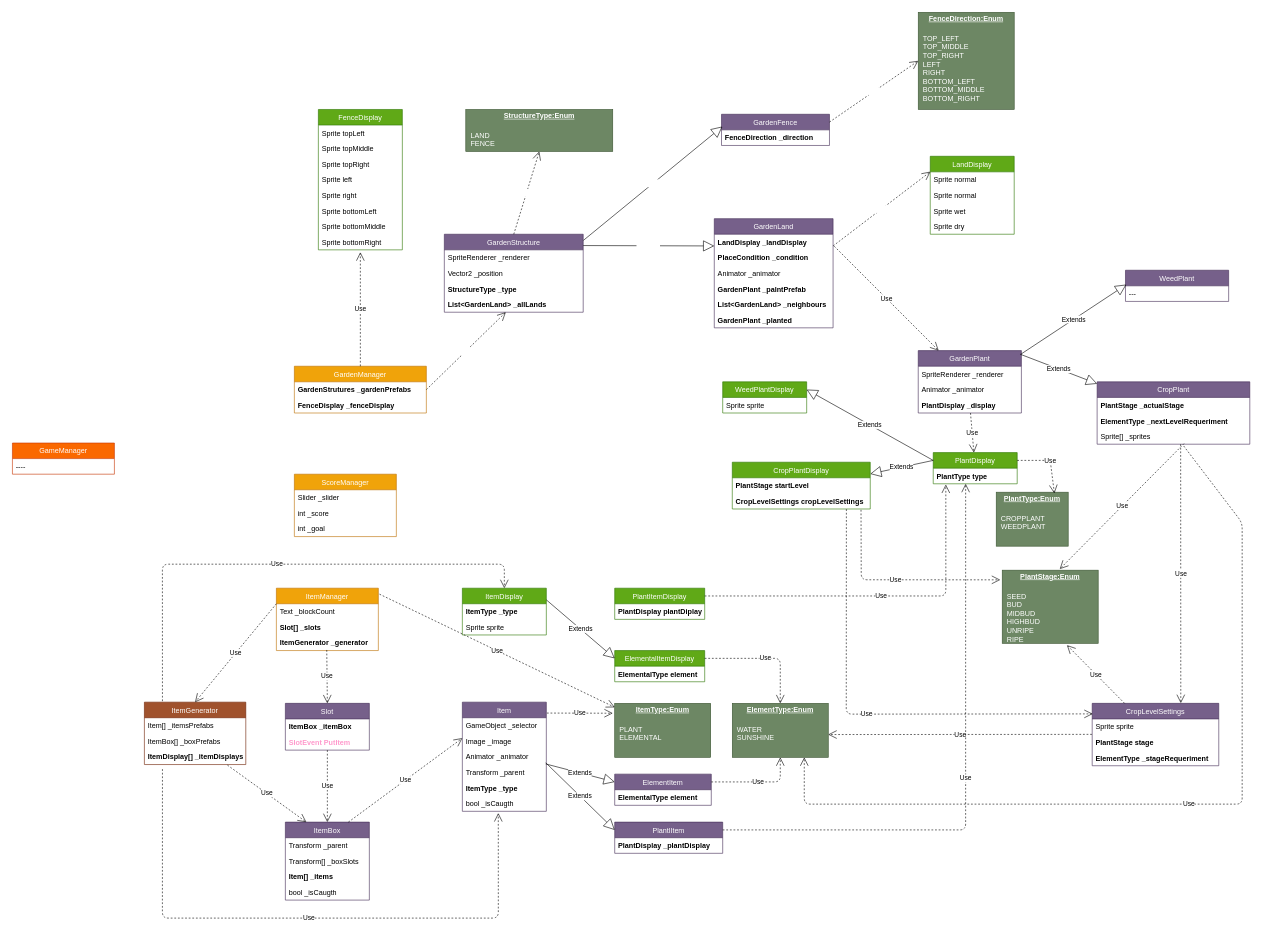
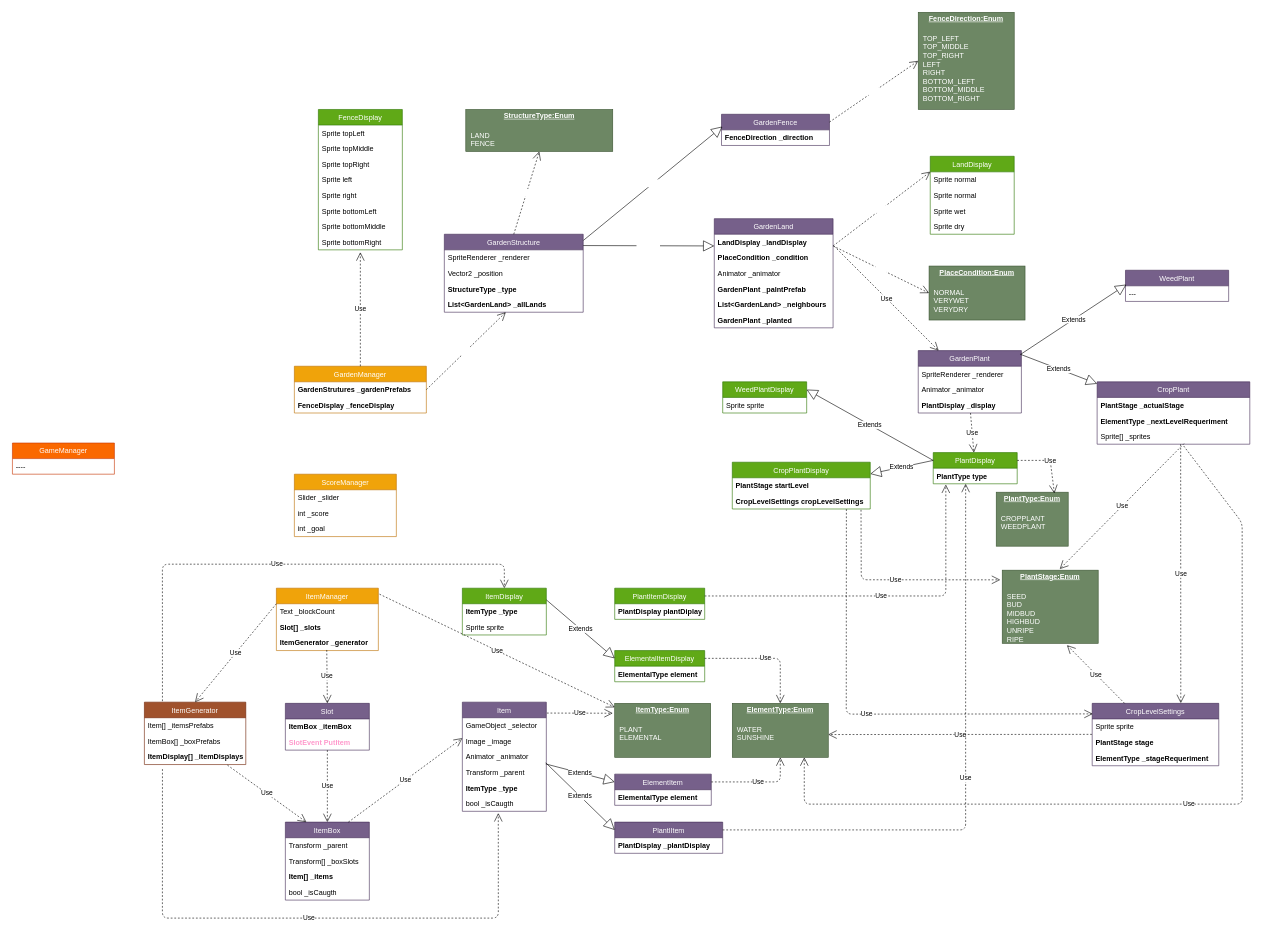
+ <mxCell id="86" value="Use" style="endArrow=open;endSize=12;dashed=1;html=1;fontColor=#FFFFFF;entryX=0;entryY=0.5;entryDx=0;entryDy=0;exitX=1;exitY=0.25;exitDx=0;exitDy=0;" parent="1" source="46" target="57" edge="1"><mxGeometry width="160" relative="1" as="geometry"><mxPoint x="1378.04" y="380.5" as="sourcePoint" /><mxPoint x="1558.32" y="290.592" as="targetPoint" /></mxGeometry></mxCell>
+ <mxCell id="57" value="&lt;p style=&quot;margin: 0px ; margin-top: 4px ; text-align: center ; text-decoration: underline&quot;&gt;&lt;b&gt;PlaceCondition:Enum&lt;/b&gt;&lt;/p&gt;&lt;p style=&quot;margin: 0px ; margin-top: 4px ; text-align: center ; text-decoration: underline&quot;&gt;&lt;b&gt;&lt;br&gt;&lt;/b&gt;&lt;/p&gt;&lt;p style=&quot;margin: 0px ; margin-left: 8px&quot;&gt;NORMAL&lt;/p&gt;&lt;p style=&quot;margin: 0px ; margin-left: 8px&quot;&gt;VERYWET&lt;br&gt;VERYDRY&lt;/p&gt;" style="verticalAlign=top;align=left;overflow=fill;fontSize=12;fontFamily=Helvetica;html=1;fillColor=#6d8764;strokeColor=#3A5431;fontColor=#ffffff;" parent="1" vertex="1"><mxGeometry x="1548.04" y="443" width="160" height="90" as="geometry" /></mxCell>
